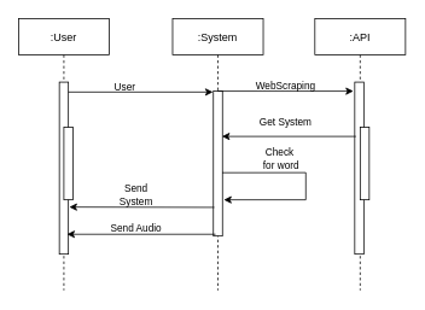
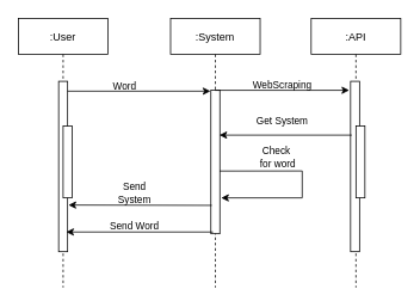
- <mxCell id="15" value="User" style="text;strokeColor=none;fillColor=none;align=left;verticalAlign=middle;spacingLeft=4;spacingRight=4;overflow=hidden;points=[[0,0.5],[1,0.5]];portConstraint=eastwest;rotatable=0;fontFamily=Helvetica;fontSize=11;fontColor=default;" vertex="1" parent="1"><mxGeometry x="120" y="80" width="80" height="30" as="geometry" /></mxCell>
+ <mxCell id="15" value="Word" style="text;strokeColor=none;fillColor=none;align=left;verticalAlign=middle;spacingLeft=4;spacingRight=4;overflow=hidden;points=[[0,0.5],[1,0.5]];portConstraint=eastwest;rotatable=0;fontFamily=Helvetica;fontSize=11;fontColor=default;" vertex="1" parent="1"><mxGeometry x="120" y="80" width="80" height="30" as="geometry" /></mxCell>
- <mxCell id="21" value="Send Audio" style="text;html=1;strokeColor=none;fillColor=none;align=center;verticalAlign=middle;whiteSpace=wrap;rounded=0;fontFamily=Helvetica;fontSize=11;fontColor=default;" vertex="1" parent="1"><mxGeometry x="120" y="236" width="60" height="30" as="geometry" /></mxCell>
+ <mxCell id="21" value="Send Word" style="text;html=1;strokeColor=none;fillColor=none;align=center;verticalAlign=middle;whiteSpace=wrap;rounded=0;fontFamily=Helvetica;fontSize=11;fontColor=default;" vertex="1" parent="1"><mxGeometry x="120" y="236" width="60" height="30" as="geometry" /></mxCell>
